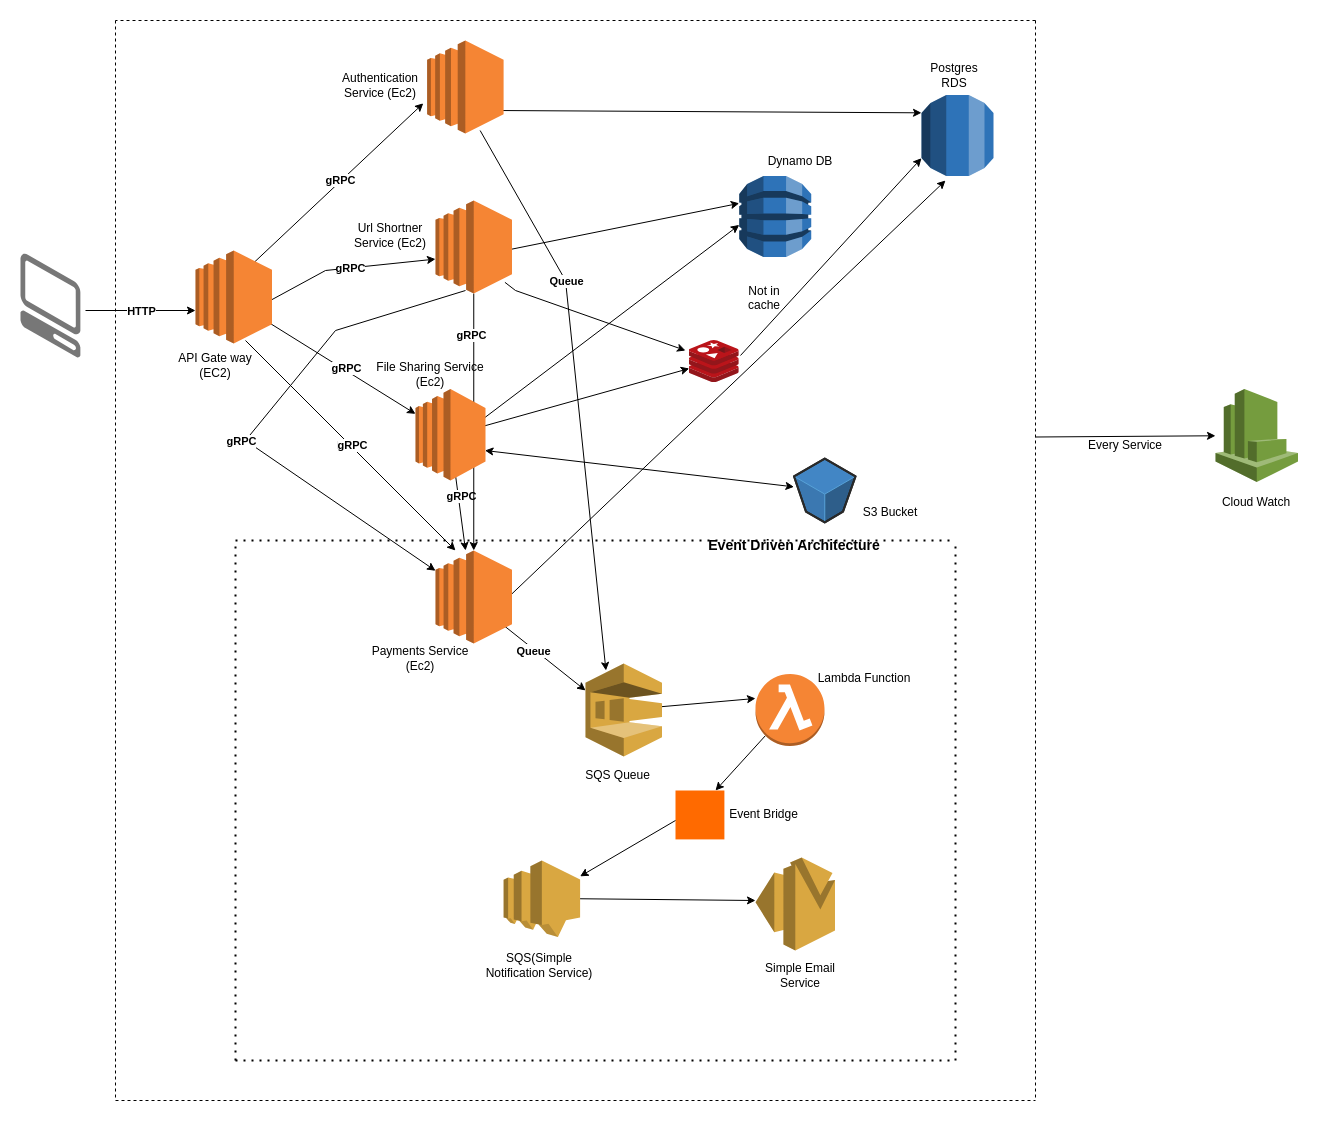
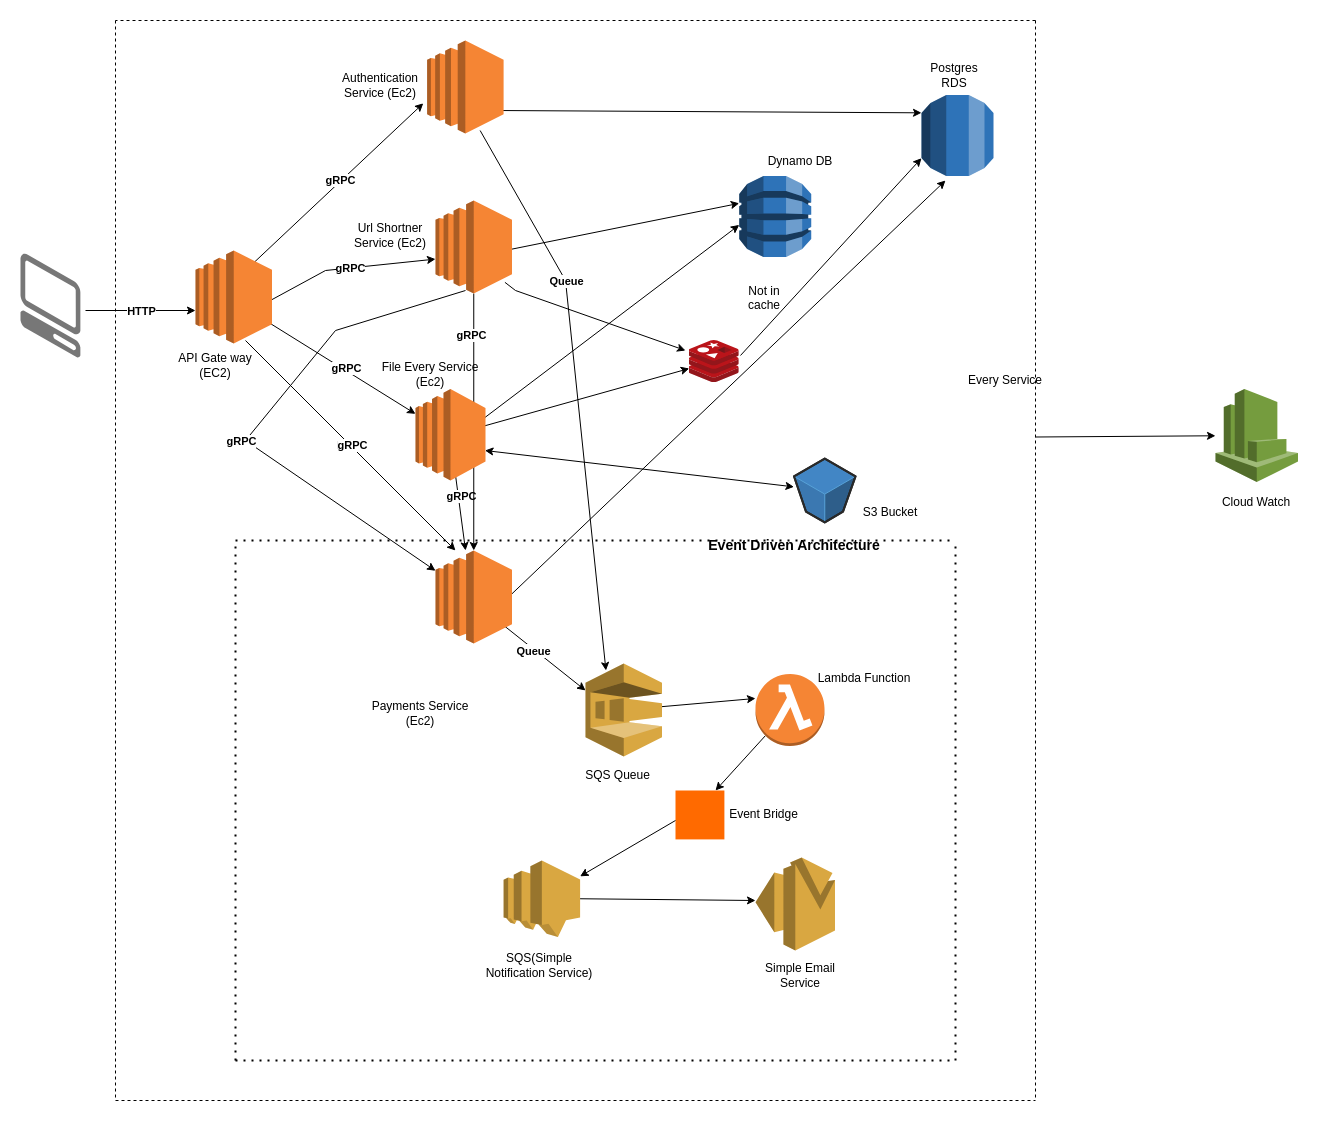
- <mxCell id="7" value="File Sharing Service (Ec2)" style="text;html=1;align=center;verticalAlign=middle;whiteSpace=wrap;rounded=0;" vertex="1" parent="1"><mxGeometry x="375" y="358.5" width="110" height="30" as="geometry" /></mxCell>
+ <mxCell id="7" value="File Every Service (Ec2)" style="text;html=1;align=center;verticalAlign=middle;whiteSpace=wrap;rounded=0;" vertex="1" parent="1"><mxGeometry x="375" y="358.5" width="110" height="30" as="geometry" /></mxCell>
- <mxCell id="68" value="Every Service" style="text;html=1;align=center;verticalAlign=middle;whiteSpace=wrap;rounded=0;" vertex="1" parent="1"><mxGeometry x="1075" y="430" width="100" height="30" as="geometry" /></mxCell>
+ <mxCell id="68" value="Every Service" style="text;html=1;align=center;verticalAlign=middle;whiteSpace=wrap;rounded=0;" vertex="1" parent="1"><mxGeometry x="955" y="365" width="100" height="30" as="geometry" /></mxCell>
- <mxCell id="8" value="Payments Service (Ec2)" style="text;html=1;align=center;verticalAlign=middle;whiteSpace=wrap;rounded=0;" vertex="1" parent="1"><mxGeometry x="365" y="643" width="110" height="30" as="geometry" /></mxCell>
+ <mxCell id="8" value="Payments Service (Ec2)" style="text;html=1;align=center;verticalAlign=middle;whiteSpace=wrap;rounded=0;" vertex="1" parent="1"><mxGeometry x="365" y="698" width="110" height="30" as="geometry" /></mxCell>
